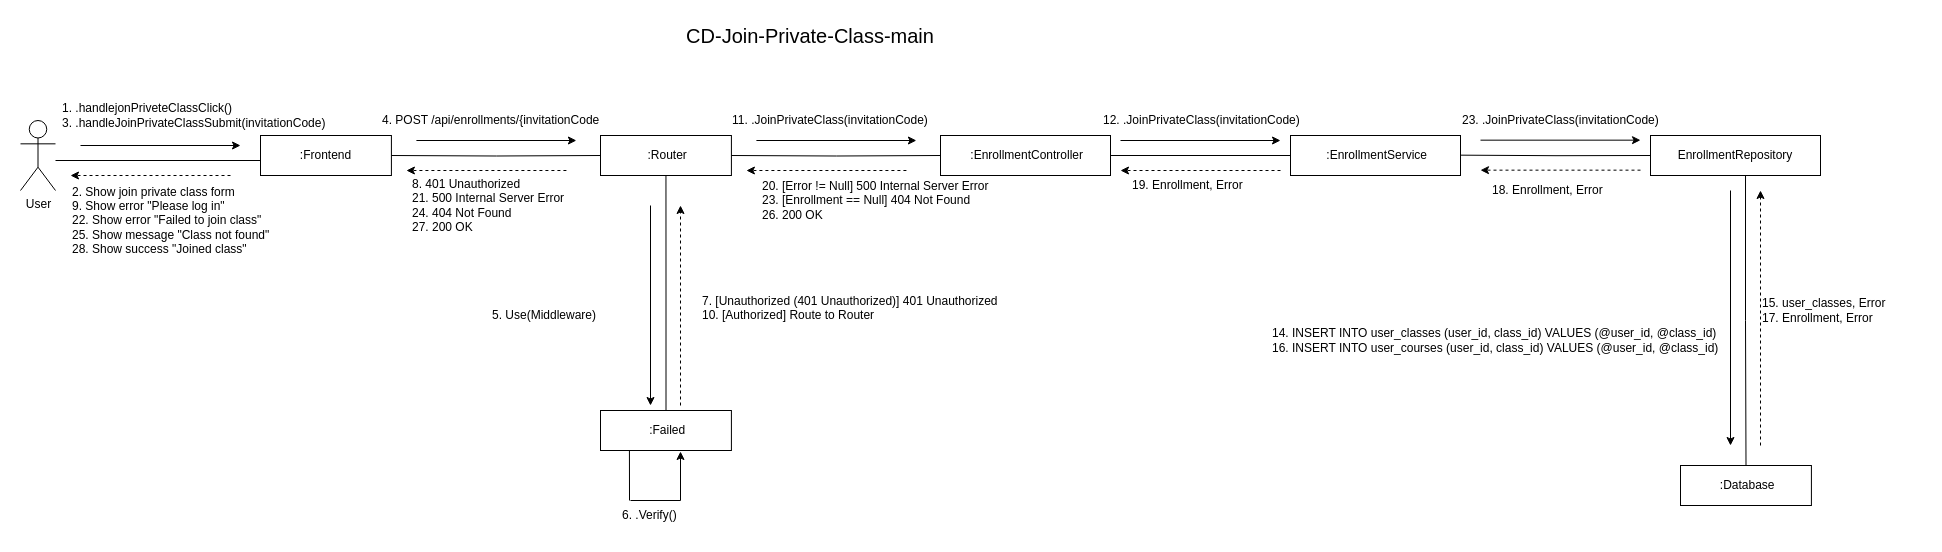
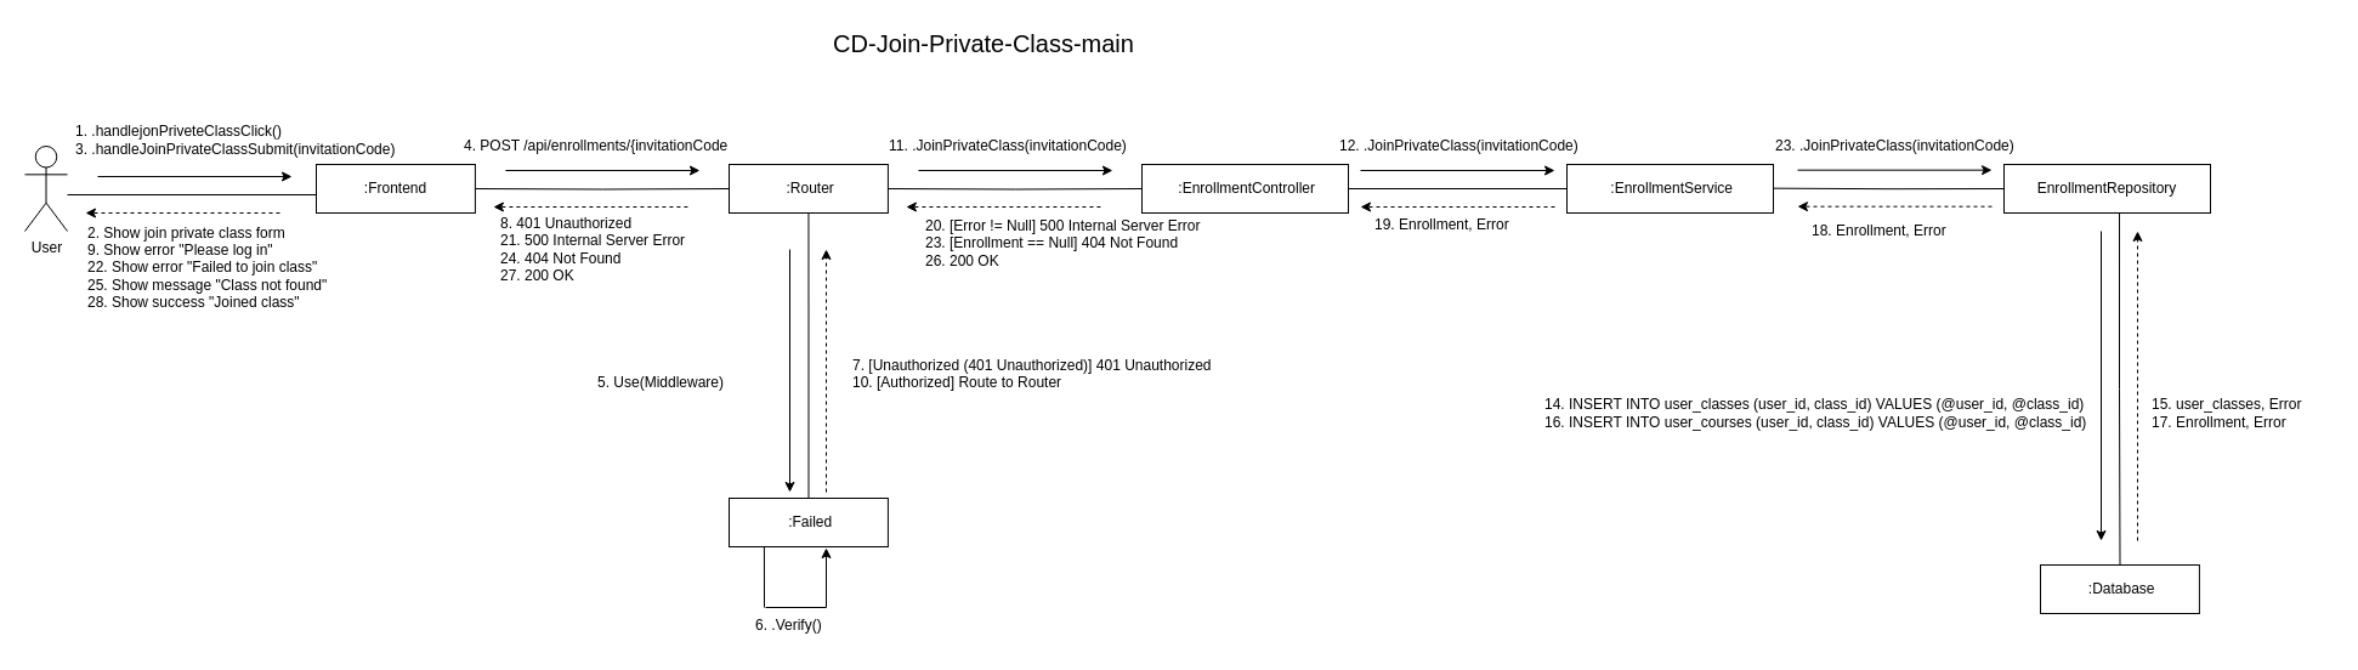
- <mxCell id="46" value="&lt;div&gt;15. user_classes, Error&lt;/div&gt;&lt;div&gt;17. Enrollment, Error&lt;br&gt;&lt;/div&gt;" style="text;html=1;align=left;verticalAlign=middle;resizable=0;points=[];autosize=1;strokeColor=none;fillColor=none;" vertex="1" parent="1"><mxGeometry x="1760" y="290" width="150" height="40" as="geometry" /></mxCell>
+ <mxCell id="46" value="&lt;div&gt;15. user_classes, Error&lt;/div&gt;&lt;div&gt;17. Enrollment, Error&lt;br&gt;&lt;/div&gt;" style="text;html=1;align=left;verticalAlign=middle;resizable=0;points=[];autosize=1;strokeColor=none;fillColor=none;" vertex="1" parent="1"><mxGeometry x="1770" y="320" width="150" height="40" as="geometry" /></mxCell>
